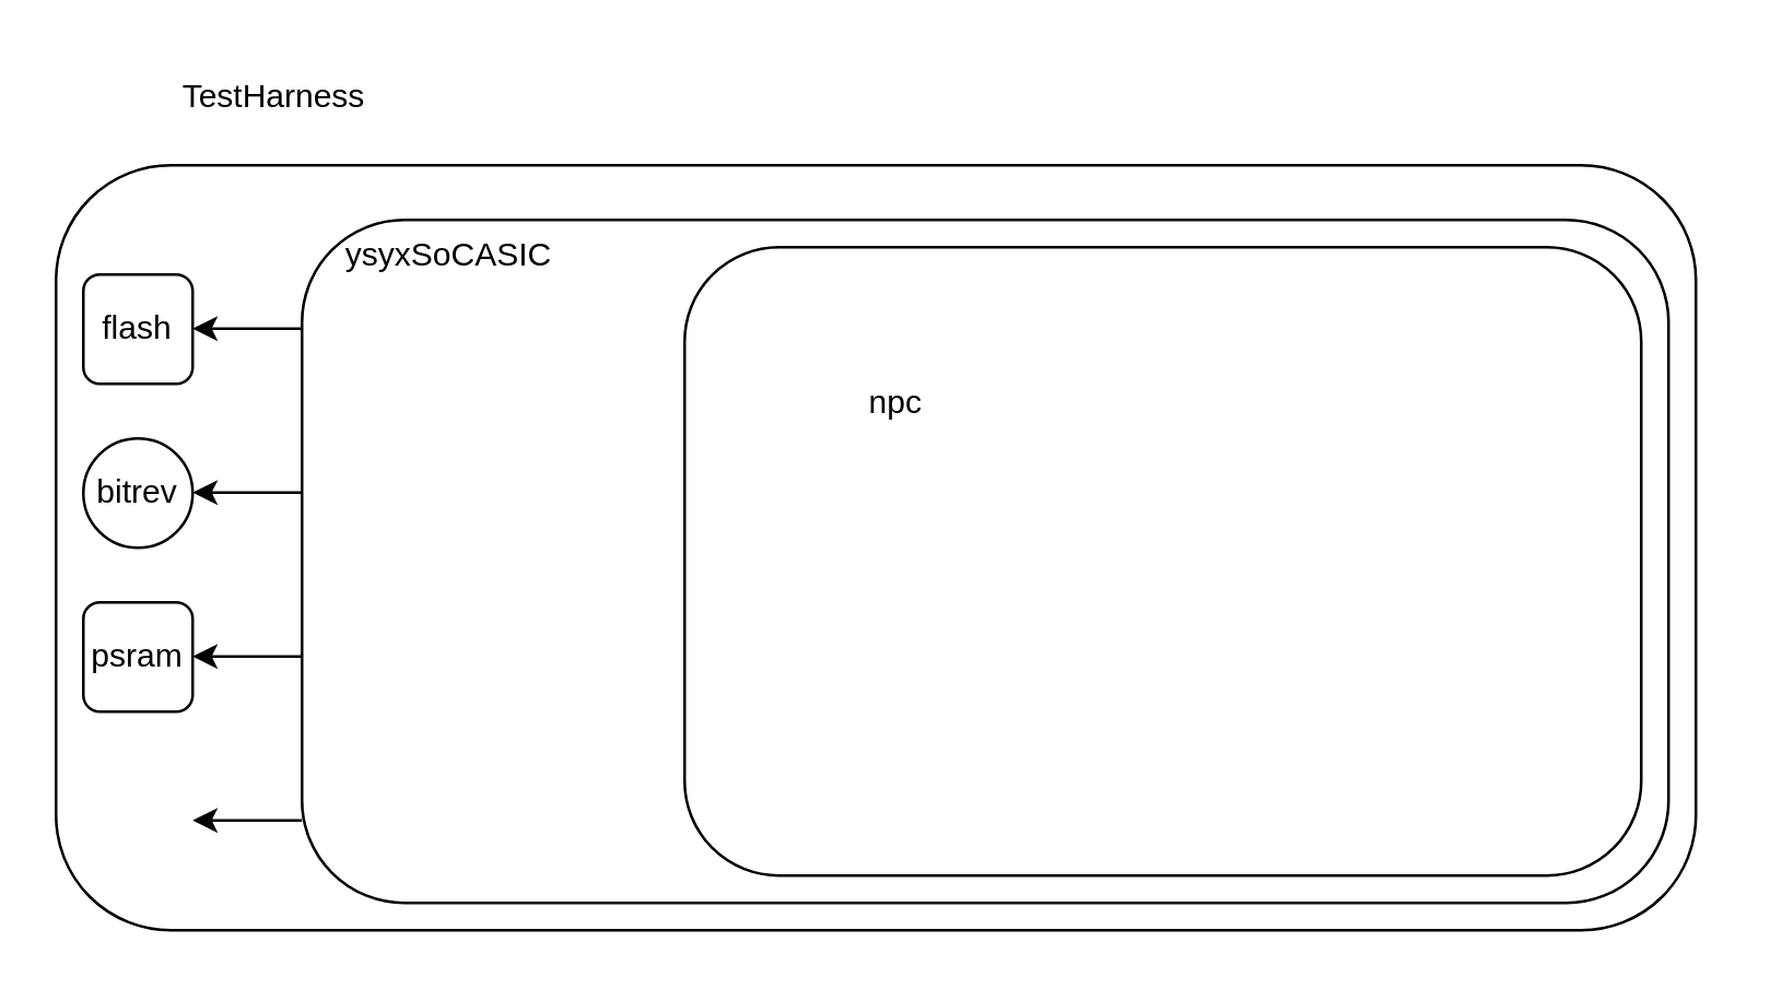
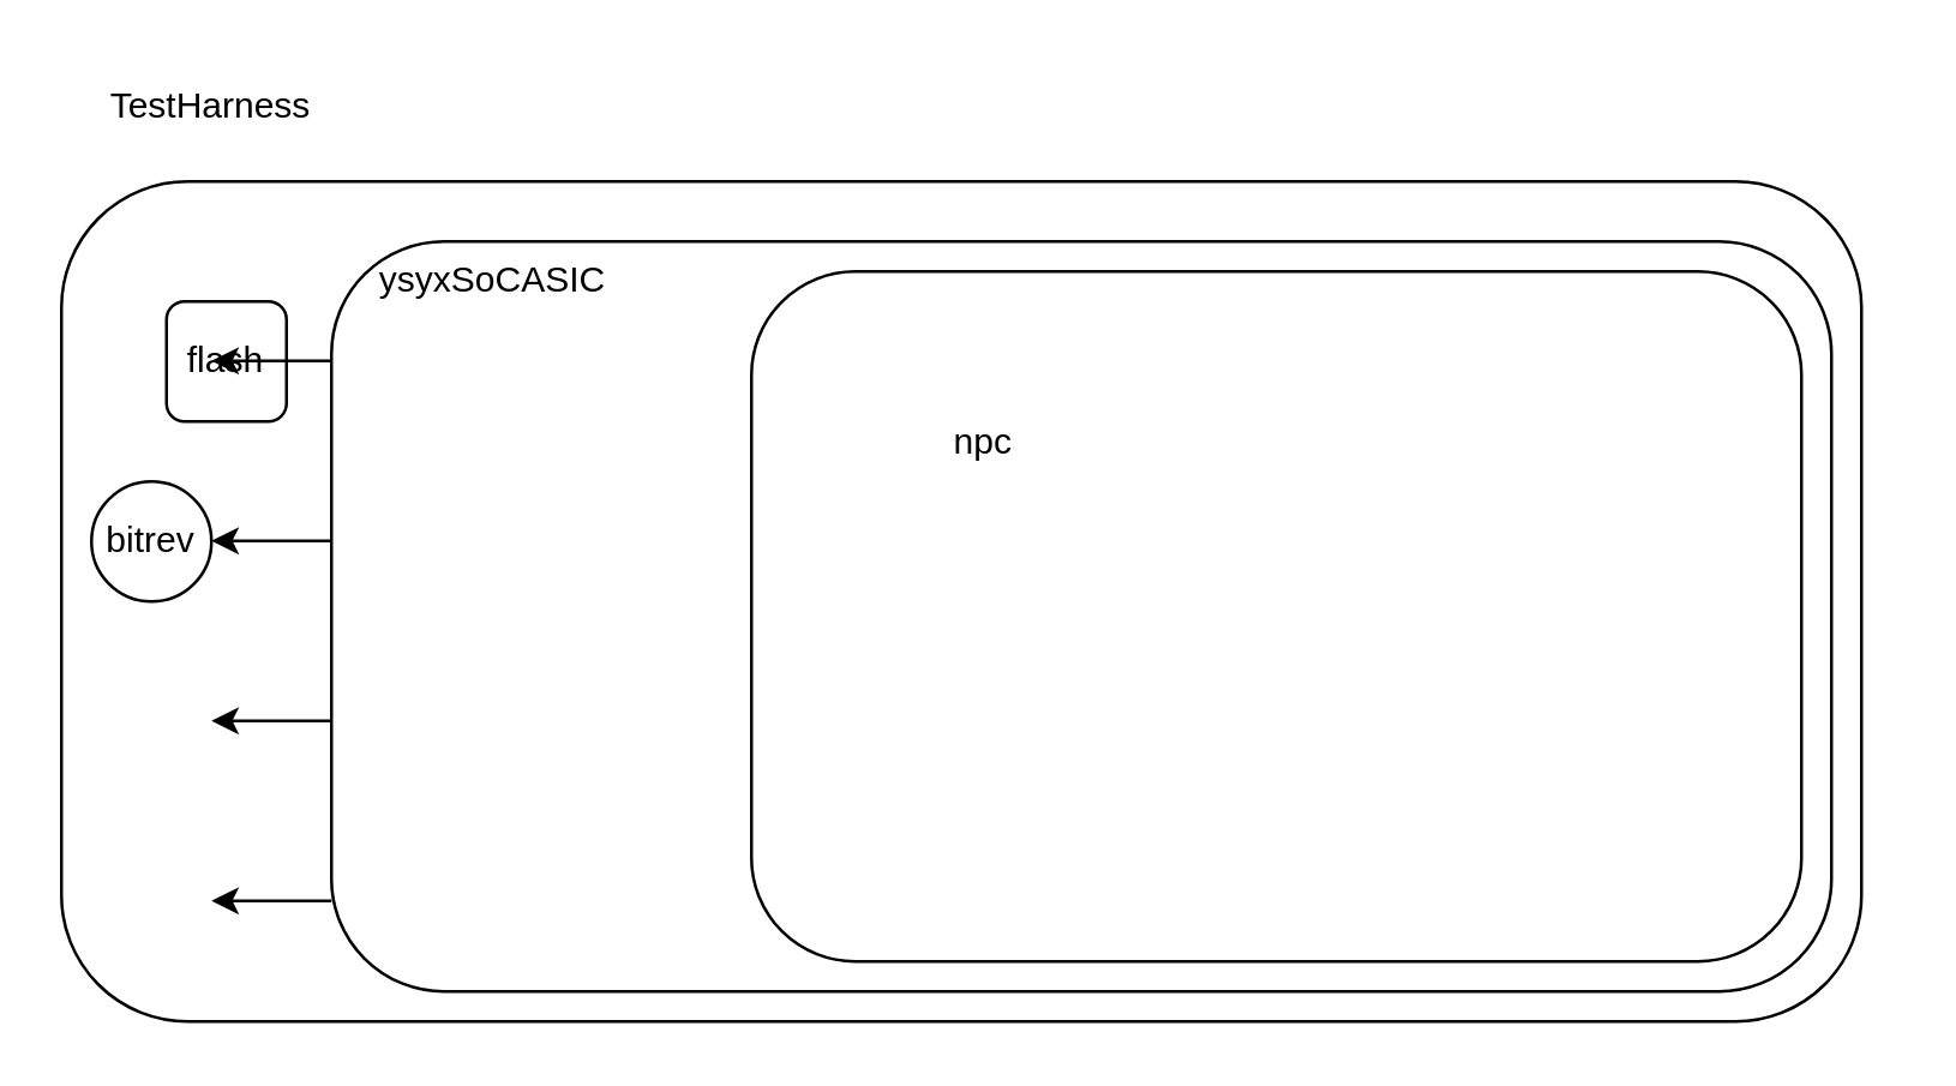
- <mxCell id="2" value="TestHarness" style="text;strokeColor=none;align=center;fillColor=none;html=1;verticalAlign=middle;whiteSpace=wrap;rounded=0;" vertex="1" parent="1"><mxGeometry x="70" y="20" width="60" height="30" as="geometry" /></mxCell>
+ <mxCell id="2" value="TestHarness" style="text;strokeColor=none;align=center;fillColor=none;html=1;verticalAlign=middle;whiteSpace=wrap;rounded=0;" vertex="1" parent="1"><mxGeometry x="40" y="20" width="60" height="30" as="geometry" /></mxCell>
- <mxCell id="11" value="flash" style="rounded=1;whiteSpace=wrap;html=1;" vertex="1" parent="3"><mxGeometry y="40" width="40" height="40" as="geometry" /></mxCell>
+ <mxCell id="11" value="flash" style="rounded=1;whiteSpace=wrap;html=1;" vertex="1" parent="3"><mxGeometry x="25" y="40" width="40" height="40" as="geometry" /></mxCell>
- <mxCell id="15" value="psram" style="rounded=1;whiteSpace=wrap;html=1;" vertex="1" parent="3"><mxGeometry y="160" width="40" height="40" as="geometry" /></mxCell>
